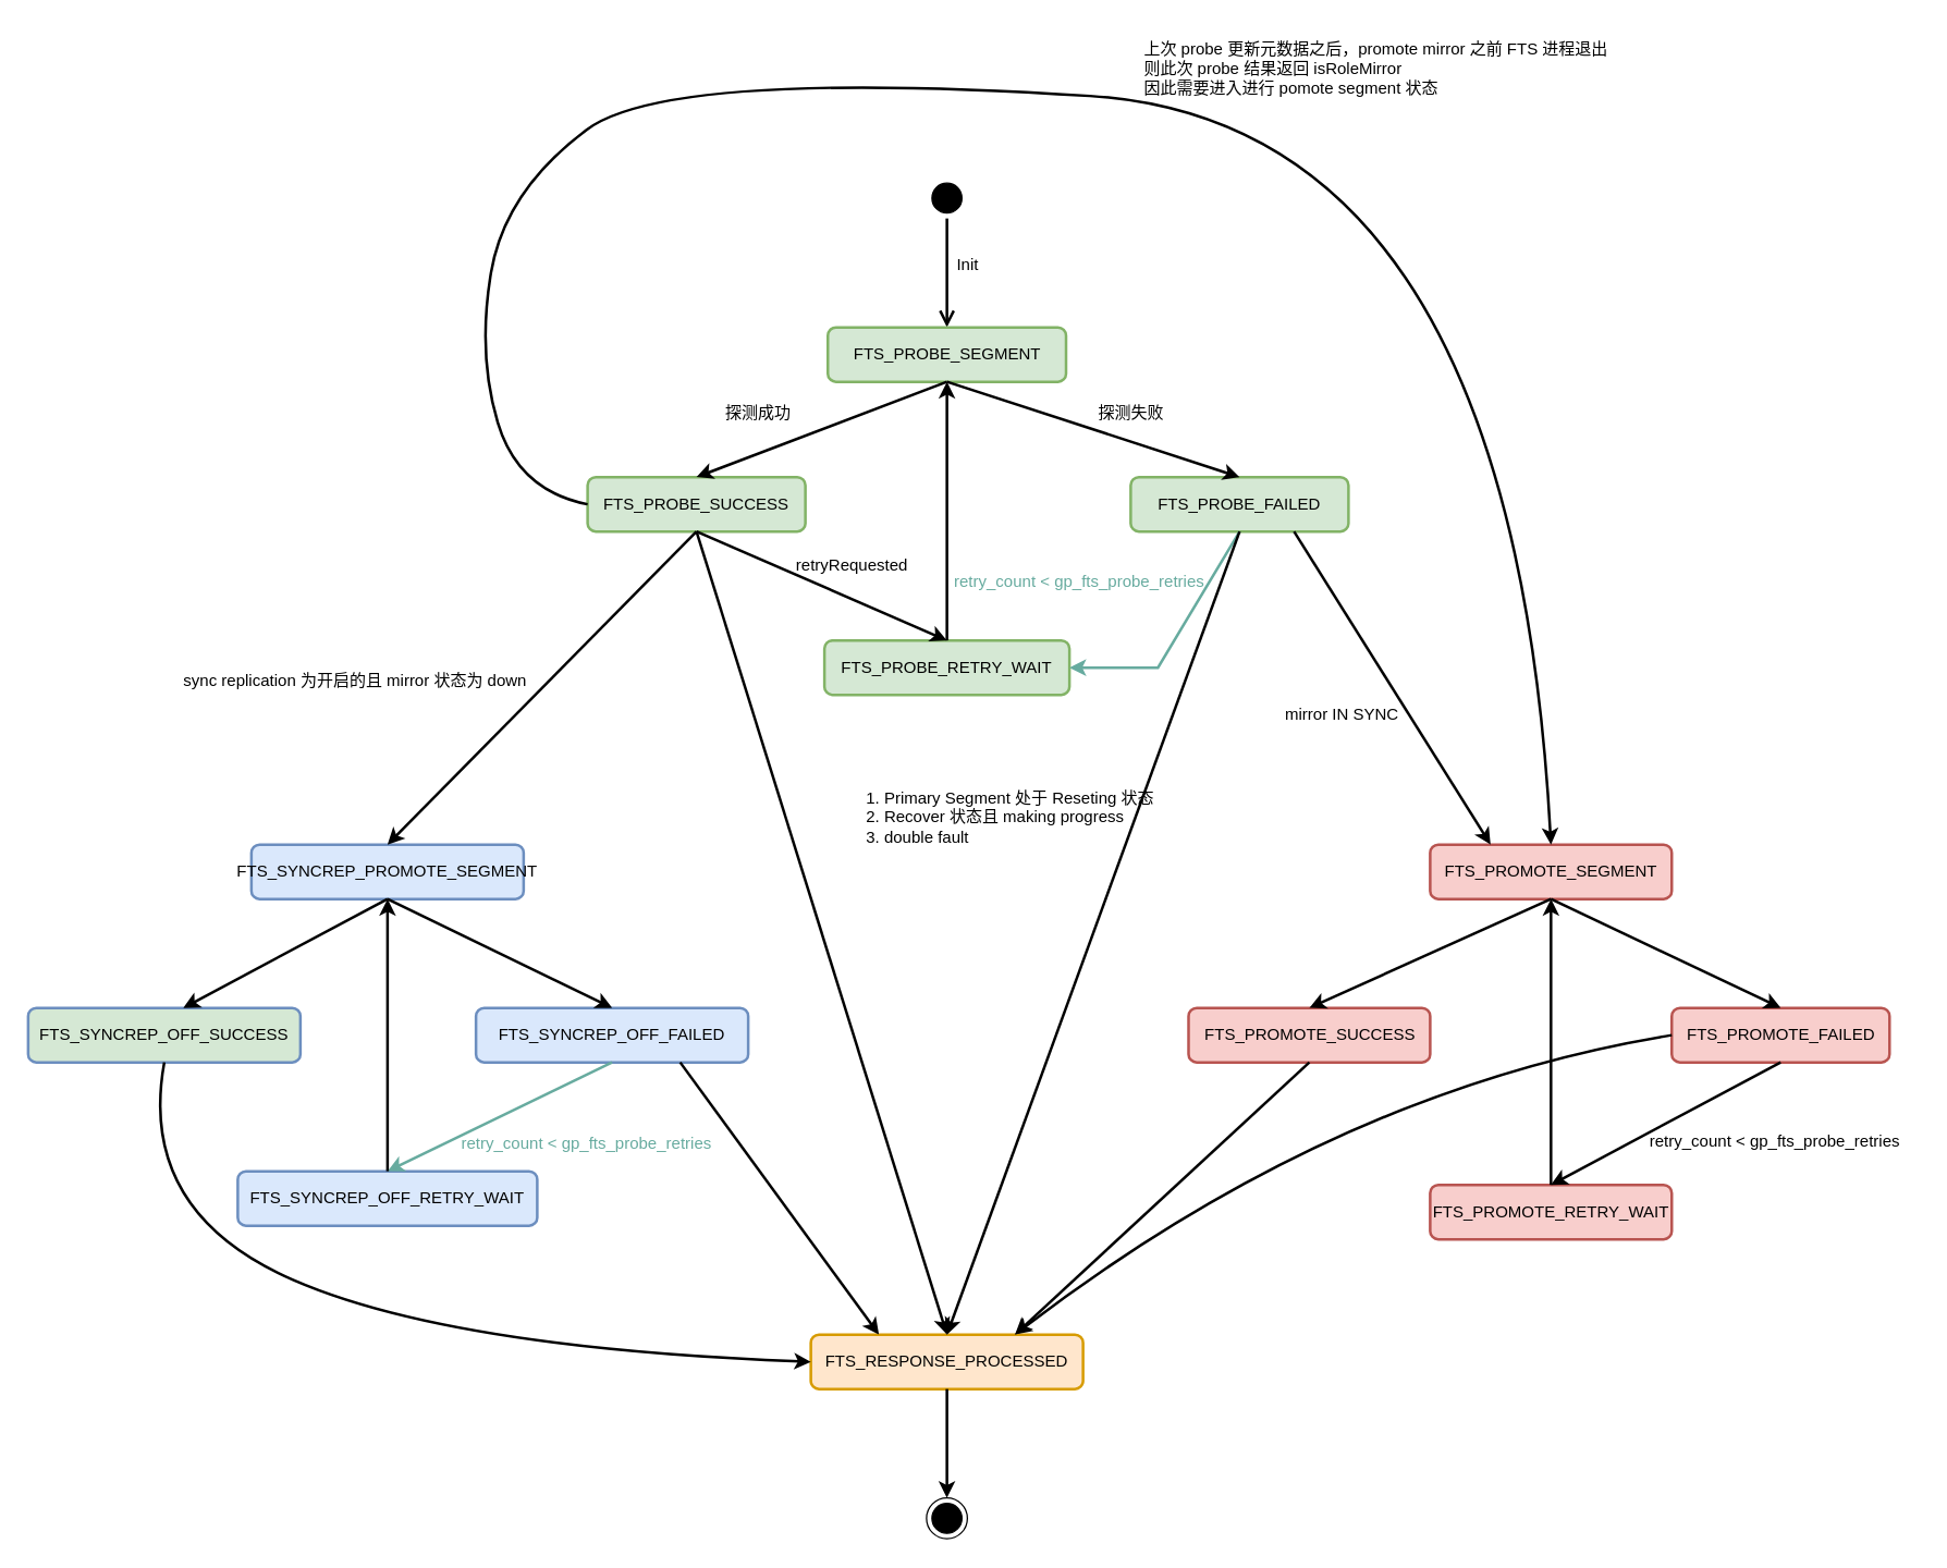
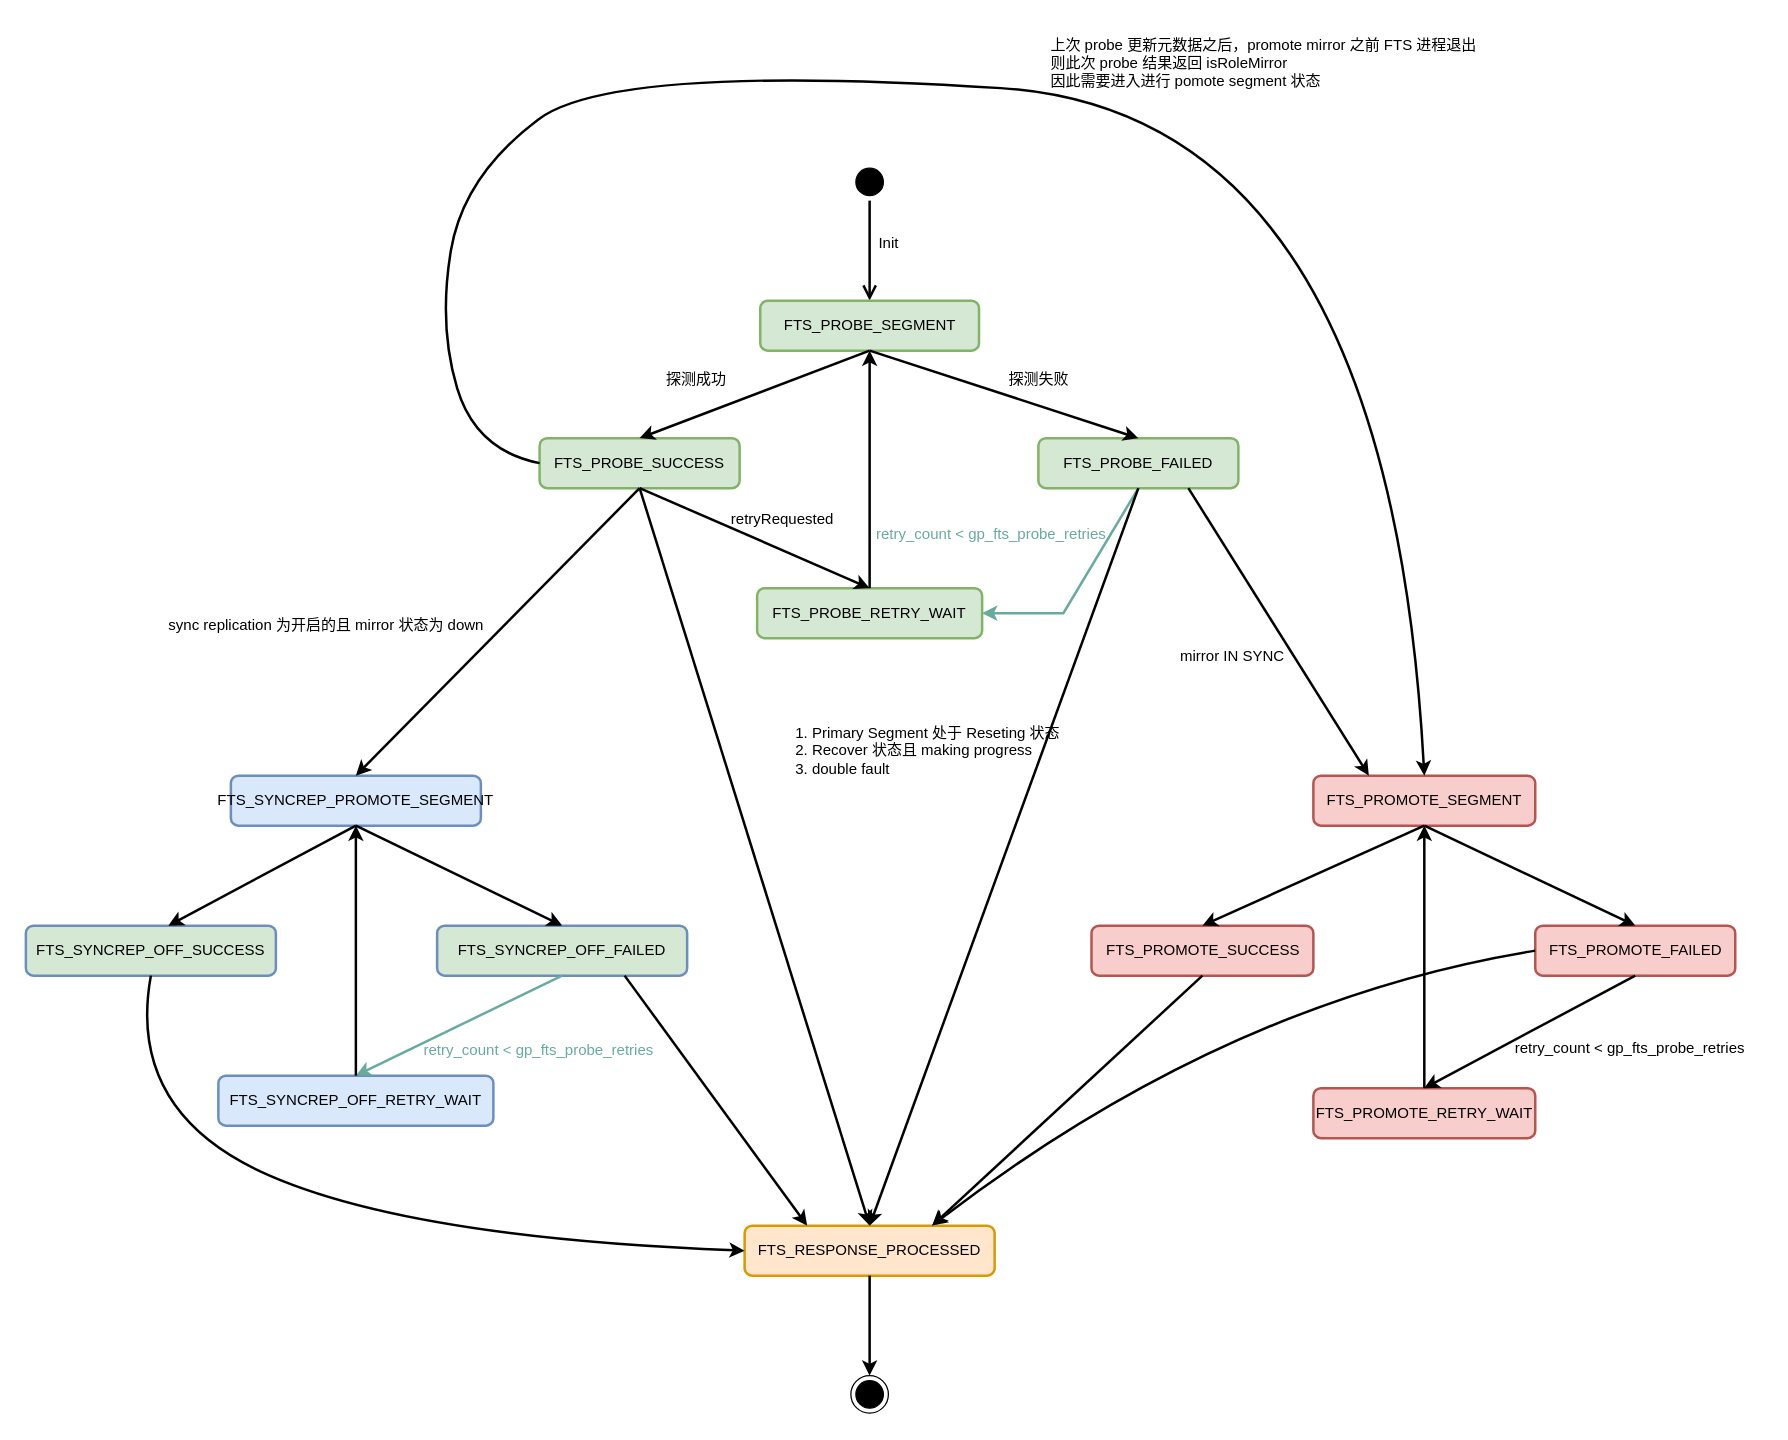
- <mxCell id="39" value="FTS_SYNCREP_OFF_FAILED" style="rounded=1;whiteSpace=wrap;html=1;strokeColor=#6c8ebf;strokeWidth=2;fillColor=#dae8fc;" vertex="1" parent="1"><mxGeometry x="349" y="740" width="200" height="40" as="geometry" /></mxCell>
+ <mxCell id="39" value="FTS_SYNCREP_OFF_FAILED" style="rounded=1;whiteSpace=wrap;html=1;strokeColor=#6c8ebf;strokeWidth=2;fillColor=#d5e8d4;" vertex="1" parent="1"><mxGeometry x="349" y="740" width="200" height="40" as="geometry" /></mxCell>
